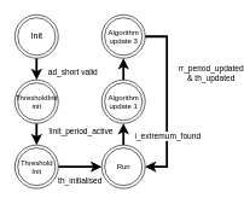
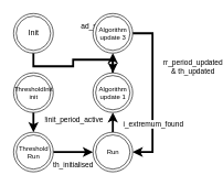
- <mxCell id="2" value="ad_short valid" style="edgeStyle=orthogonalEdgeStyle;rounded=0;orthogonalLoop=1;jettySize=auto;html=1;exitX=0.5;exitY=1;exitDx=0;exitDy=0;strokeColor=#000000;strokeWidth=3;" parent="1" source="3" target="14" edge="1"><mxGeometry x="0.6" y="50" relative="1" as="geometry"><mxPoint as="offset" /></mxGeometry></mxCell>
+ <mxCell id="2" value="ad_short valid" style="edgeStyle=orthogonalEdgeStyle;rounded=0;orthogonalLoop=1;jettySize=auto;html=1;exitX=0.5;exitY=1;exitDx=0;exitDy=0;strokeColor=#000000;strokeWidth=3;" parent="1" source="3" target="16" edge="1"><mxGeometry x="0.6" y="50" relative="1" as="geometry"><mxPoint as="offset" /></mxGeometry></mxCell>
- <mxCell id="5" value="Threshold&lt;br style=&quot;font-size: 10px;&quot;&gt;Init" style="ellipse;shape=doubleEllipse;html=1;dashed=0;whitespace=wrap;aspect=fixed;fontSize=10;" parent="1" vertex="1"><mxGeometry x="20" y="200" width="60" height="60" as="geometry" /></mxCell>
+ <mxCell id="5" value="Threshold&lt;br style=&quot;font-size: 10px;&quot;&gt;Run" style="ellipse;shape=doubleEllipse;html=1;dashed=0;whitespace=wrap;aspect=fixed;fontSize=10;" parent="1" vertex="1"><mxGeometry x="20" y="200" width="60" height="60" as="geometry" /></mxCell>
